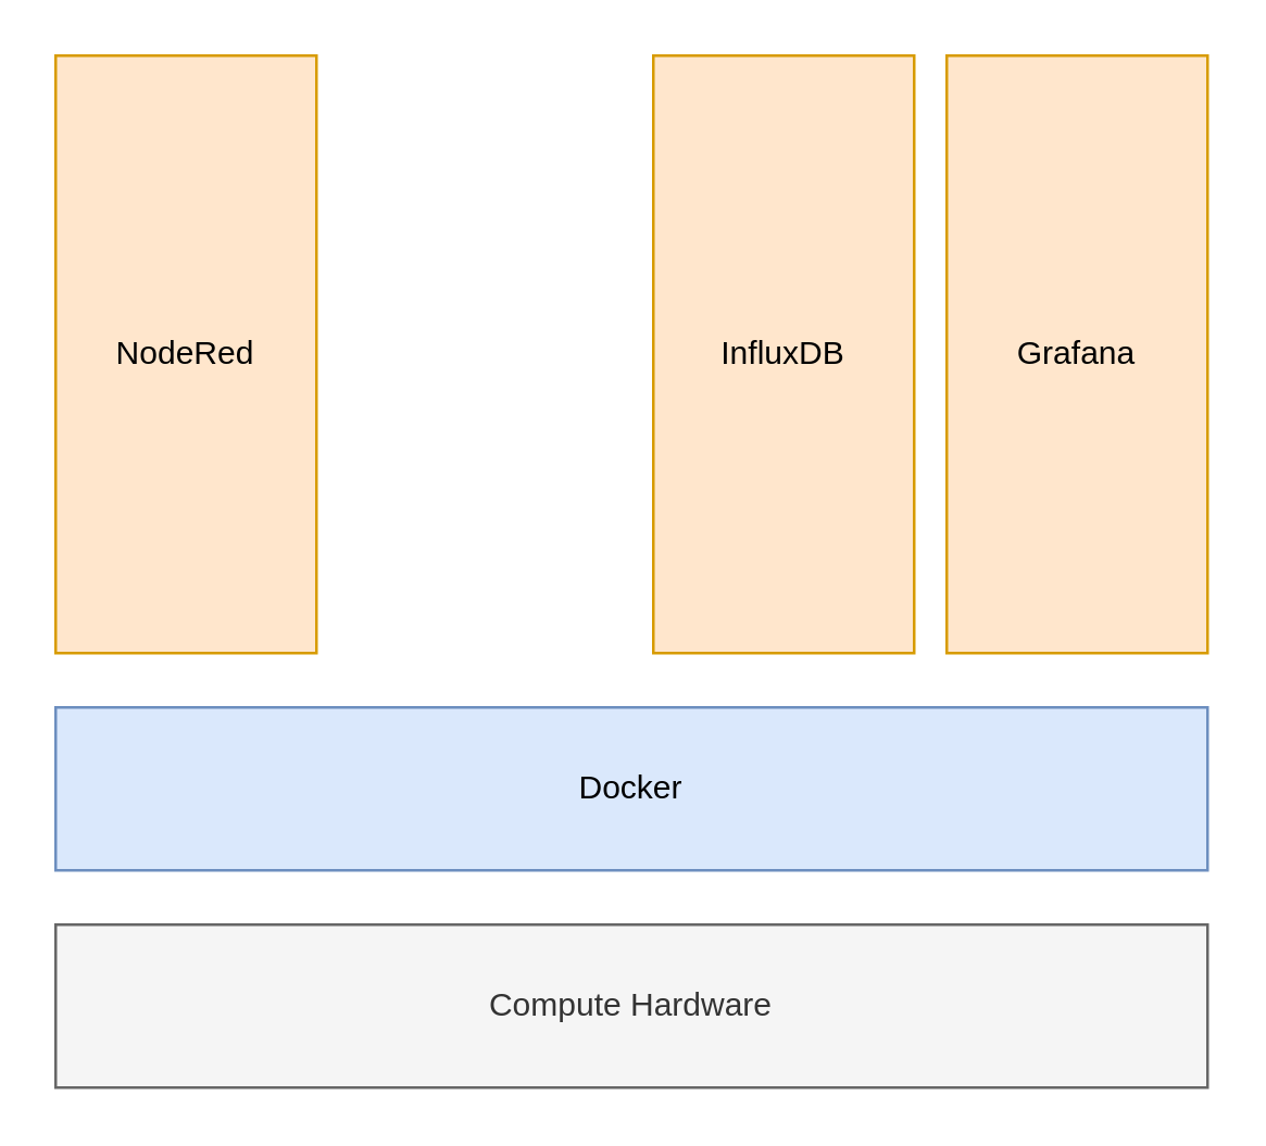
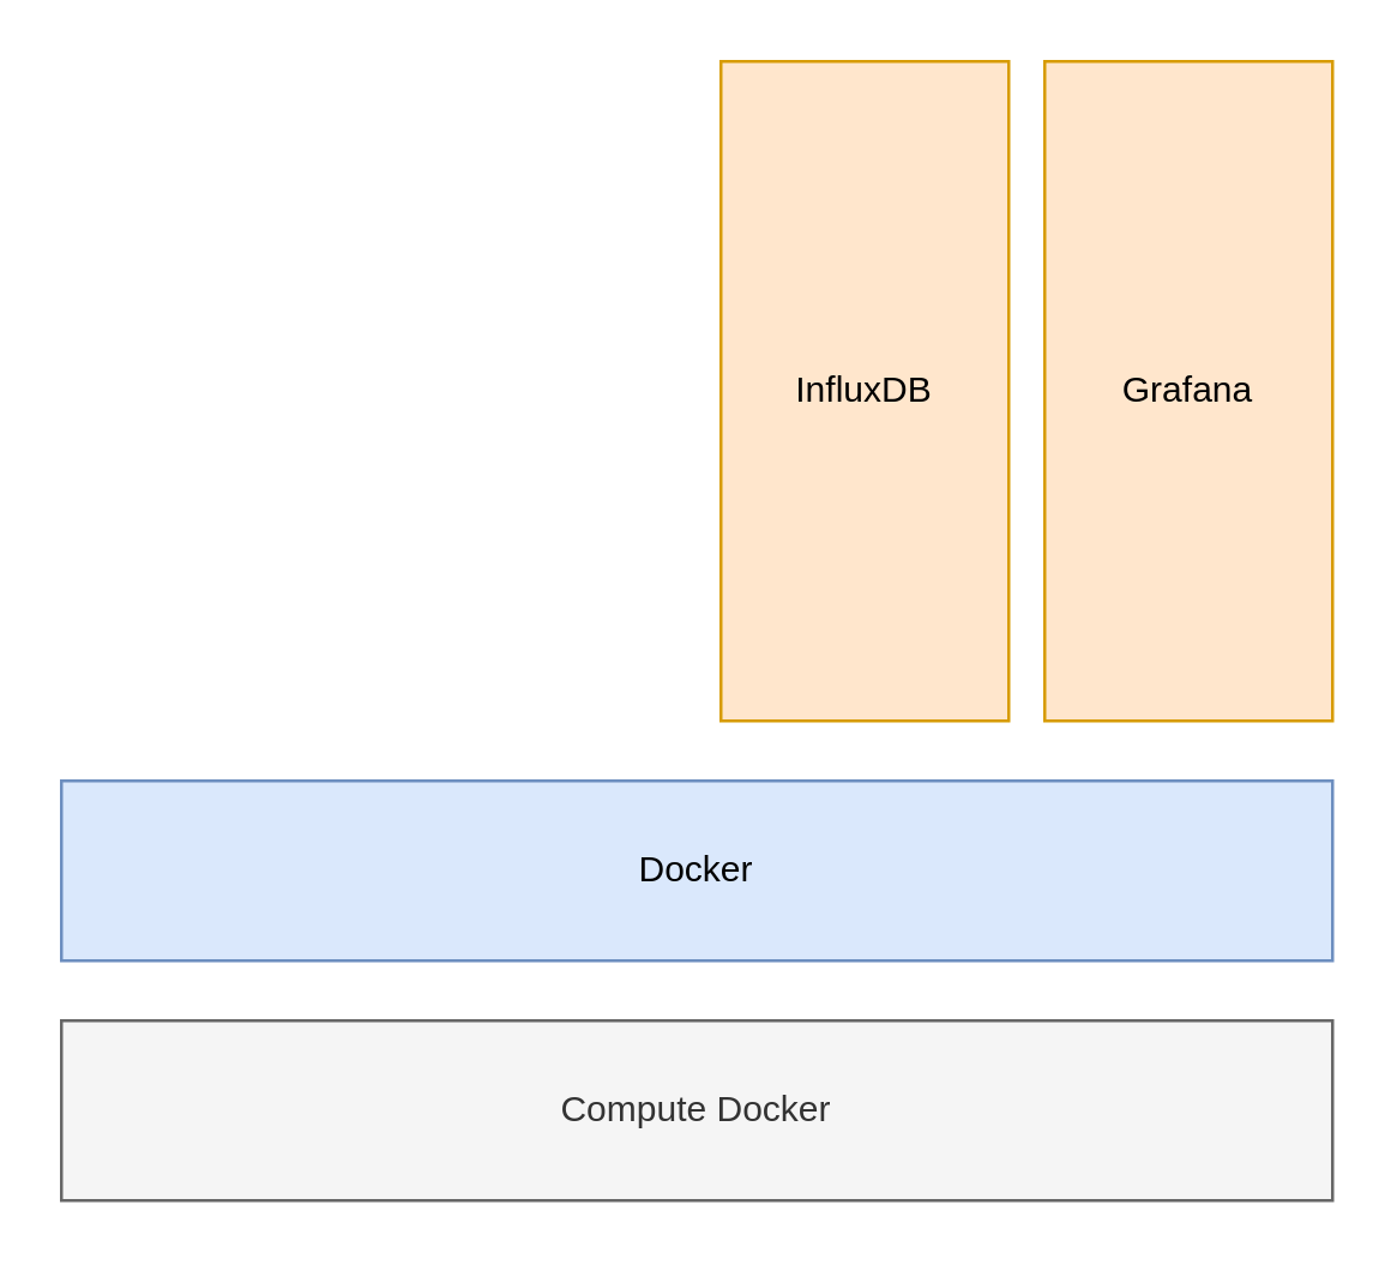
- <mxCell id="4" value="NodeRed" style="rounded=0;whiteSpace=wrap;html=1;fillColor=#ffe6cc;strokeColor=#d79b00;" vertex="1" parent="1"><mxGeometry x="20" y="20" width="96" height="220" as="geometry" /></mxCell>
- <mxCell id="3" value="Compute Hardware" style="rounded=0;whiteSpace=wrap;html=1;fillColor=#f5f5f5;strokeColor=#666666;fontColor=#333333;" vertex="1" parent="1"><mxGeometry x="20" y="340" width="424" height="60" as="geometry" /></mxCell>
+ <mxCell id="3" value="Compute Docker" style="rounded=0;whiteSpace=wrap;html=1;fillColor=#f5f5f5;strokeColor=#666666;fontColor=#333333;" vertex="1" parent="1"><mxGeometry x="20" y="340" width="424" height="60" as="geometry" /></mxCell>
